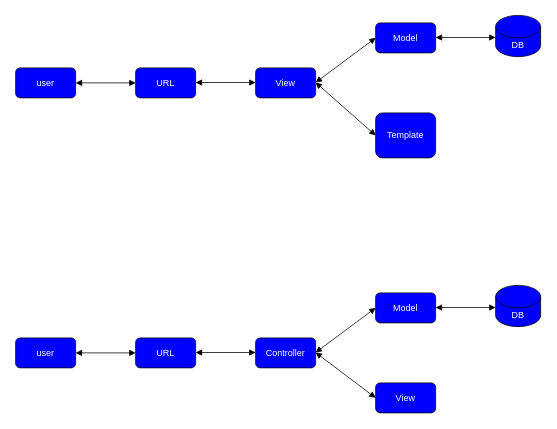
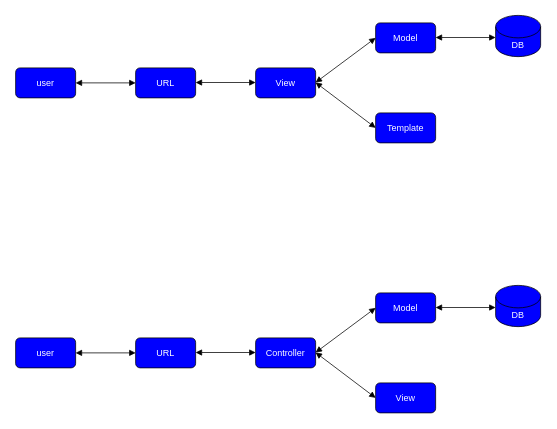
- <mxCell id="6" value="Template" style="rounded=1;whiteSpace=wrap;html=1;fillColor=#0000FF;strokeColor=#000000;fontColor=#FFFFFF;" vertex="1" parent="1"><mxGeometry x="500" y="150" width="80" height="60" as="geometry" /></mxCell>
+ <mxCell id="6" value="Template" style="rounded=1;whiteSpace=wrap;html=1;fillColor=#0000FF;strokeColor=#000000;fontColor=#FFFFFF;" vertex="1" parent="1"><mxGeometry x="500" y="150" width="80" height="40" as="geometry" /></mxCell>
